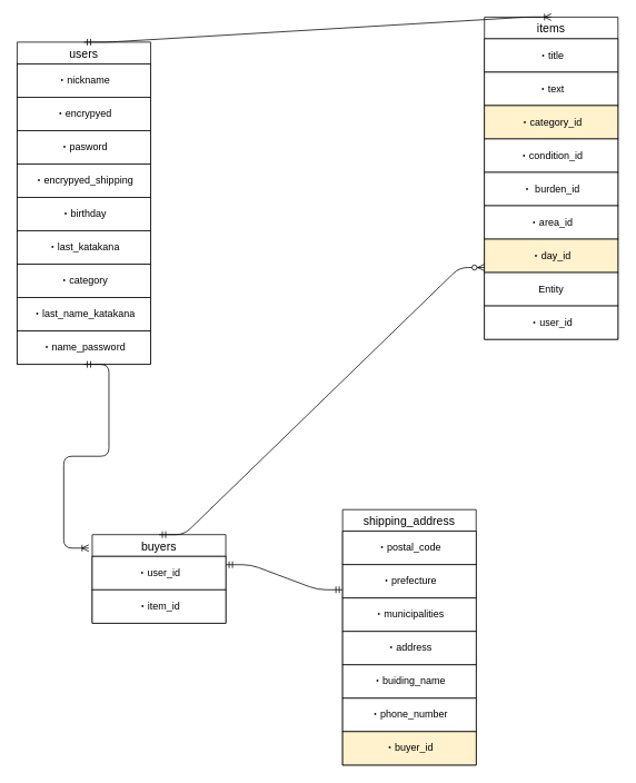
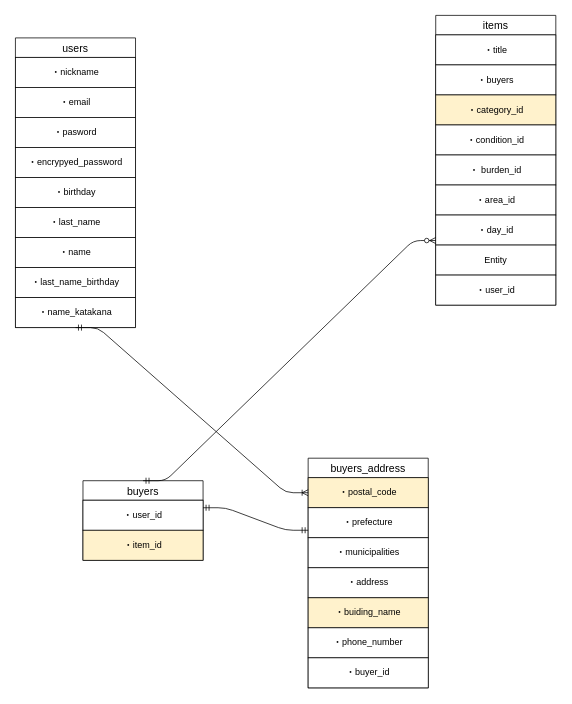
- <mxCell id="34" value="" style="edgeStyle=entityRelationEdgeStyle;fontSize=12;html=1;endArrow=ERoneToMany;startArrow=ERmandOne;entryX=0.5;entryY=0;entryDx=0;entryDy=0;exitX=0.5;exitY=0;exitDx=0;exitDy=0;" parent="1" target="24" edge="1" source="13"><mxGeometry width="100" height="100" relative="1" as="geometry"><mxPoint x="180" y="118.8" as="sourcePoint" /><mxPoint x="540" y="1390" as="targetPoint" /></mxGeometry></mxCell>
- <mxCell id="26" value="・text" style="whiteSpace=wrap;html=1;align=center;rounded=0;glass=0;" parent="24" vertex="1"><mxGeometry y="66" width="160" height="40" as="geometry" /></mxCell>
+ <mxCell id="26" value="・buyers" style="whiteSpace=wrap;html=1;align=center;rounded=0;glass=0;" parent="24" vertex="1"><mxGeometry y="66" width="160" height="40" as="geometry" /></mxCell>
- <mxCell id="15" value="・encrypyed" style="whiteSpace=wrap;html=1;align=center;rounded=0;glass=0;" parent="13" vertex="1"><mxGeometry y="66" width="160" height="40" as="geometry" /></mxCell>
+ <mxCell id="15" value="・email" style="whiteSpace=wrap;html=1;align=center;rounded=0;glass=0;" parent="13" vertex="1"><mxGeometry y="66" width="160" height="40" as="geometry" /></mxCell>
- <mxCell id="17" value="・encrypyed_shipping" style="whiteSpace=wrap;html=1;align=center;" vertex="1" parent="13"><mxGeometry y="146" width="160" height="40" as="geometry" /></mxCell>
+ <mxCell id="17" value="・encrypyed_password" style="whiteSpace=wrap;html=1;align=center;" vertex="1" parent="13"><mxGeometry y="146" width="160" height="40" as="geometry" /></mxCell>
- <mxCell id="19" value="・last_katakana" style="whiteSpace=wrap;html=1;align=center;" vertex="1" parent="13"><mxGeometry y="226" width="160" height="40" as="geometry" /></mxCell>
+ <mxCell id="19" value="・last_name" style="whiteSpace=wrap;html=1;align=center;" vertex="1" parent="13"><mxGeometry y="226" width="160" height="40" as="geometry" /></mxCell>
- <mxCell id="31" value="・day_id" style="whiteSpace=wrap;html=1;align=center;fillColor=#fff2cc;" vertex="1" parent="24"><mxGeometry y="266" width="160" height="40" as="geometry" /></mxCell>
+ <mxCell id="31" value="・day_id" style="whiteSpace=wrap;html=1;align=center;" vertex="1" parent="24"><mxGeometry y="266" width="160" height="40" as="geometry" /></mxCell>
- <mxCell id="20" value="・category" style="whiteSpace=wrap;html=1;align=center;" vertex="1" parent="13"><mxGeometry y="266" width="160" height="40" as="geometry" /></mxCell>
+ <mxCell id="20" value="・name" style="whiteSpace=wrap;html=1;align=center;" vertex="1" parent="13"><mxGeometry y="266" width="160" height="40" as="geometry" /></mxCell>
- <mxCell id="21" value="・last_name_katakana" style="whiteSpace=wrap;html=1;align=center;rounded=0;glass=0;" parent="13" vertex="1"><mxGeometry y="306" width="160" height="40" as="geometry" /></mxCell>
+ <mxCell id="21" value="・last_name_birthday" style="whiteSpace=wrap;html=1;align=center;rounded=0;glass=0;" parent="13" vertex="1"><mxGeometry y="306" width="160" height="40" as="geometry" /></mxCell>
- <mxCell id="22" value="・name_password" style="whiteSpace=wrap;html=1;align=center;rounded=0;glass=0;" parent="13" vertex="1"><mxGeometry y="346" width="160" height="40" as="geometry" /></mxCell>
+ <mxCell id="22" value="・name_katakana" style="whiteSpace=wrap;html=1;align=center;rounded=0;glass=0;" parent="13" vertex="1"><mxGeometry y="346" width="160" height="40" as="geometry" /></mxCell>
- <mxCell id="36" value="" style="edgeStyle=entityRelationEdgeStyle;fontSize=12;html=1;endArrow=ERoneToMany;startArrow=ERmandOne;entryX=-0.026;entryY=0.152;entryDx=0;entryDy=0;entryPerimeter=0;exitX=0.5;exitY=1;exitDx=0;exitDy=0;" edge="1" parent="1" source="13" target="2"><mxGeometry width="100" height="100" relative="1" as="geometry"><mxPoint x="40" y="620" as="sourcePoint" /><mxPoint x="140" y="520" as="targetPoint" /></mxGeometry></mxCell>
+ <mxCell id="36" value="" style="edgeStyle=entityRelationEdgeStyle;fontSize=12;html=1;endArrow=ERoneToMany;startArrow=ERmandOne;exitX=0.5;exitY=1;exitDx=0;exitDy=0;" edge="1" parent="1" source="13" target="6"><mxGeometry width="100" height="100" relative="1" as="geometry"><mxPoint x="40" y="620" as="sourcePoint" /><mxPoint x="140" y="520" as="targetPoint" /></mxGeometry></mxCell>
- <mxCell id="5" value="shipping_address" style="swimlane;fontStyle=0;childLayout=stackLayout;horizontal=1;startSize=26;horizontalStack=0;resizeParent=1;resizeParentMax=0;resizeLast=0;collapsible=1;marginBottom=0;align=center;fontSize=14;" parent="1" vertex="1"><mxGeometry x="410" y="610" width="160" height="306" as="geometry" /></mxCell>
+ <mxCell id="5" value="buyers_address" style="swimlane;fontStyle=0;childLayout=stackLayout;horizontal=1;startSize=26;horizontalStack=0;resizeParent=1;resizeParentMax=0;resizeLast=0;collapsible=1;marginBottom=0;align=center;fontSize=14;" parent="1" vertex="1"><mxGeometry x="410" y="610" width="160" height="306" as="geometry" /></mxCell>
- <mxCell id="6" value="・postal_code" style="whiteSpace=wrap;html=1;align=center;rounded=0;glass=0;" parent="5" vertex="1"><mxGeometry y="26" width="160" height="40" as="geometry" /></mxCell>
+ <mxCell id="6" value="・postal_code" style="whiteSpace=wrap;html=1;align=center;rounded=0;glass=0;fillColor=#fff2cc;" parent="5" vertex="1"><mxGeometry y="26" width="160" height="40" as="geometry" /></mxCell>
- <mxCell id="4" value="・item_id" style="whiteSpace=wrap;html=1;align=center;" vertex="1" parent="2"><mxGeometry y="66" width="160" height="40" as="geometry" /></mxCell>
+ <mxCell id="4" value="・item_id" style="whiteSpace=wrap;html=1;align=center;fillColor=#fff2cc;" vertex="1" parent="2"><mxGeometry y="66" width="160" height="40" as="geometry" /></mxCell>
- <mxCell id="10" value="・buiding_name" style="whiteSpace=wrap;html=1;align=center;rounded=0;glass=0;" parent="5" vertex="1"><mxGeometry y="186" width="160" height="40" as="geometry" /></mxCell>
+ <mxCell id="10" value="・buiding_name" style="whiteSpace=wrap;html=1;align=center;rounded=0;glass=0;fillColor=#fff2cc;" parent="5" vertex="1"><mxGeometry y="186" width="160" height="40" as="geometry" /></mxCell>
- <mxCell id="12" value="・buyer_id" style="whiteSpace=wrap;html=1;align=center;rounded=0;glass=0;fillColor=#fff2cc;" parent="5" vertex="1"><mxGeometry y="266" width="160" height="40" as="geometry" /></mxCell>
+ <mxCell id="12" value="・buyer_id" style="whiteSpace=wrap;html=1;align=center;rounded=0;glass=0;" parent="5" vertex="1"><mxGeometry y="266" width="160" height="40" as="geometry" /></mxCell>
